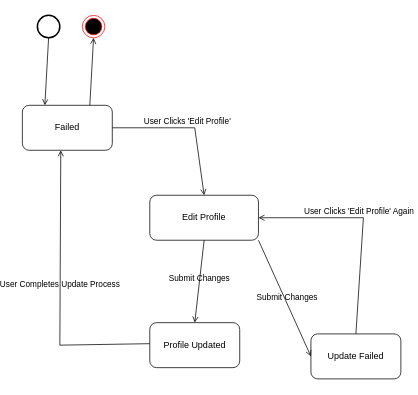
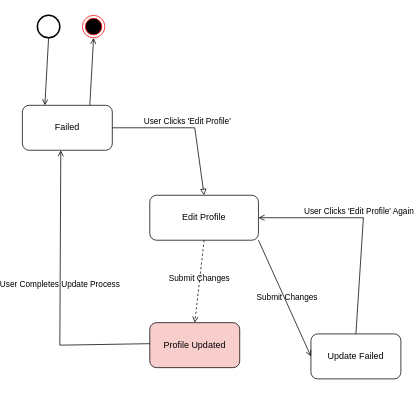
- <mxCell id="10" value="User Clicks 'Edit Profile'" style="endArrow=open;html=1;rounded=0;align=center;verticalAlign=bottom;endFill=0;labelBackgroundColor=none;exitX=1;exitY=0.5;exitDx=0;exitDy=0;entryX=0.5;entryY=0;entryDx=0;entryDy=0;" edge="1" parent="1" source="4" target="9"><mxGeometry relative="1" as="geometry"><mxPoint x="-10" y="310" as="sourcePoint" /><mxPoint x="150" y="310" as="targetPoint" /><Array as="points"><mxPoint x="250" y="170" /></Array></mxGeometry></mxCell>
+ <mxCell id="10" value="User Clicks 'Edit Profile'" style="endArrow=block;html=1;rounded=0;align=center;verticalAlign=bottom;endFill=0;labelBackgroundColor=none;exitX=1;exitY=0.5;exitDx=0;exitDy=0;entryX=0.5;entryY=0;entryDx=0;entryDy=0;" edge="1" parent="1" source="4" target="9"><mxGeometry relative="1" as="geometry"><mxPoint x="-10" y="310" as="sourcePoint" /><mxPoint x="150" y="310" as="targetPoint" /><Array as="points"><mxPoint x="250" y="170" /></Array></mxGeometry></mxCell>
- <mxCell id="12" value="Submit Changes" style="endArrow=open;html=1;rounded=0;align=center;verticalAlign=bottom;endFill=0;labelBackgroundColor=none;exitX=0.5;exitY=1;exitDx=0;exitDy=0;entryX=0.5;entryY=0;entryDx=0;entryDy=0;" edge="1" parent="1" source="9" target="11"><mxGeometry x="0.091" relative="1" as="geometry"><mxPoint x="260" y="330" as="sourcePoint" /><mxPoint x="250" y="390" as="targetPoint" /><mxPoint as="offset" /></mxGeometry></mxCell>
+ <mxCell id="12" value="Submit Changes" style="endArrow=open;html=1;rounded=0;align=center;verticalAlign=bottom;endFill=0;labelBackgroundColor=none;exitX=0.5;exitY=1;exitDx=0;exitDy=0;entryX=0.5;entryY=0;entryDx=0;entryDy=0;dashed=1;" edge="1" parent="1" source="9" target="11"><mxGeometry x="0.091" relative="1" as="geometry"><mxPoint x="260" y="330" as="sourcePoint" /><mxPoint x="250" y="390" as="targetPoint" /><mxPoint as="offset" /></mxGeometry></mxCell>
- <mxCell id="11" value="Profile Updated " style="rounded=1;whiteSpace=wrap;html=1;" vertex="1" parent="1"><mxGeometry x="190" y="430" width="120" height="60" as="geometry" /></mxCell>
+ <mxCell id="11" value="Profile Updated " style="rounded=1;whiteSpace=wrap;html=1;fillColor=#f8cecc;" vertex="1" parent="1"><mxGeometry x="190" y="430" width="120" height="60" as="geometry" /></mxCell>
